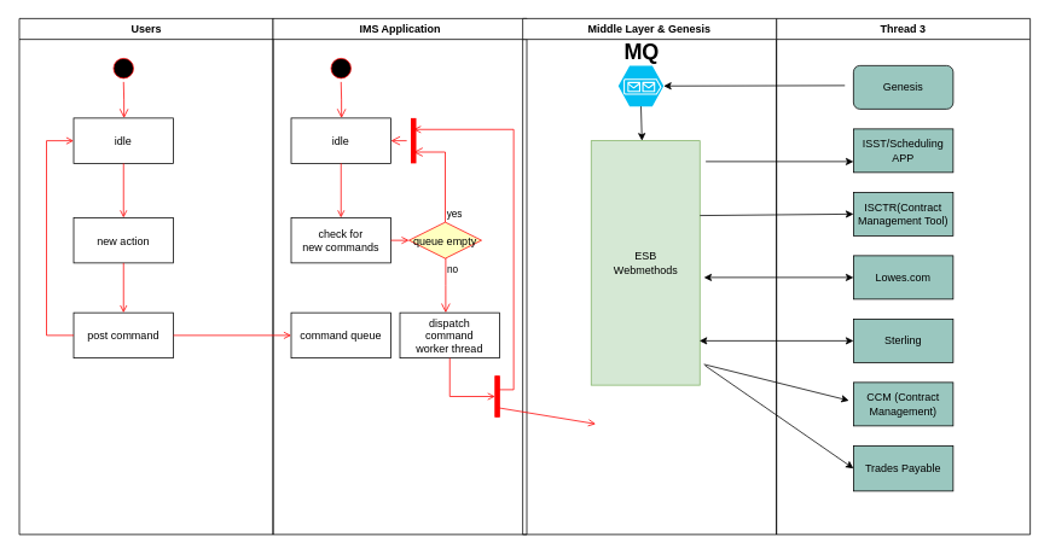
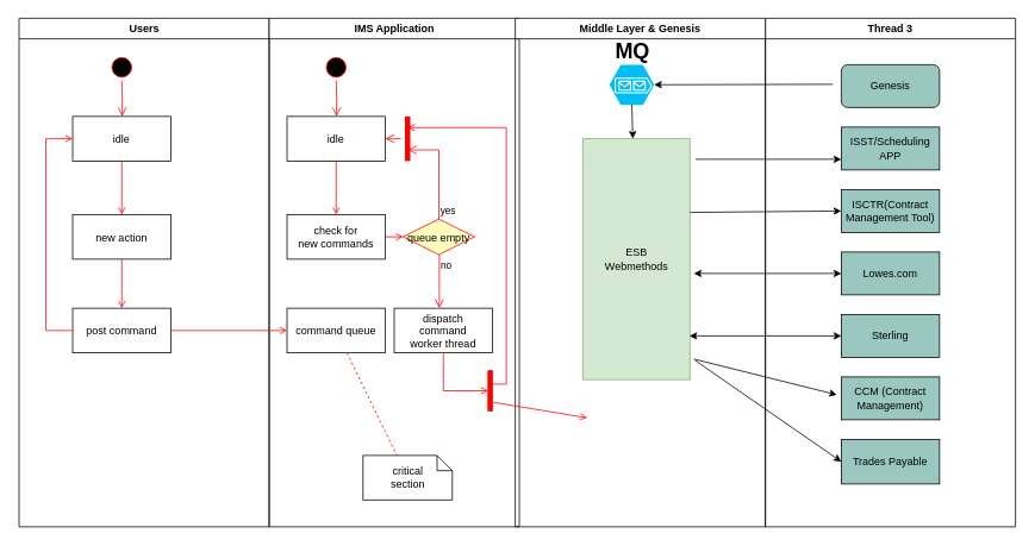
+ <mxCell id="26" value="" style="endArrow=none;strokeColor=#FF0000;endFill=0;rounded=0;dashed=1" parent="11" source="17" target="25" edge="1"><mxGeometry relative="1" as="geometry" /></mxCell>
+ <mxCell id="25" value="critical&#10;section" style="shape=note;whiteSpace=wrap;size=17" parent="11" vertex="1"><mxGeometry x="105" y="490" width="100" height="50" as="geometry" /></mxCell>
